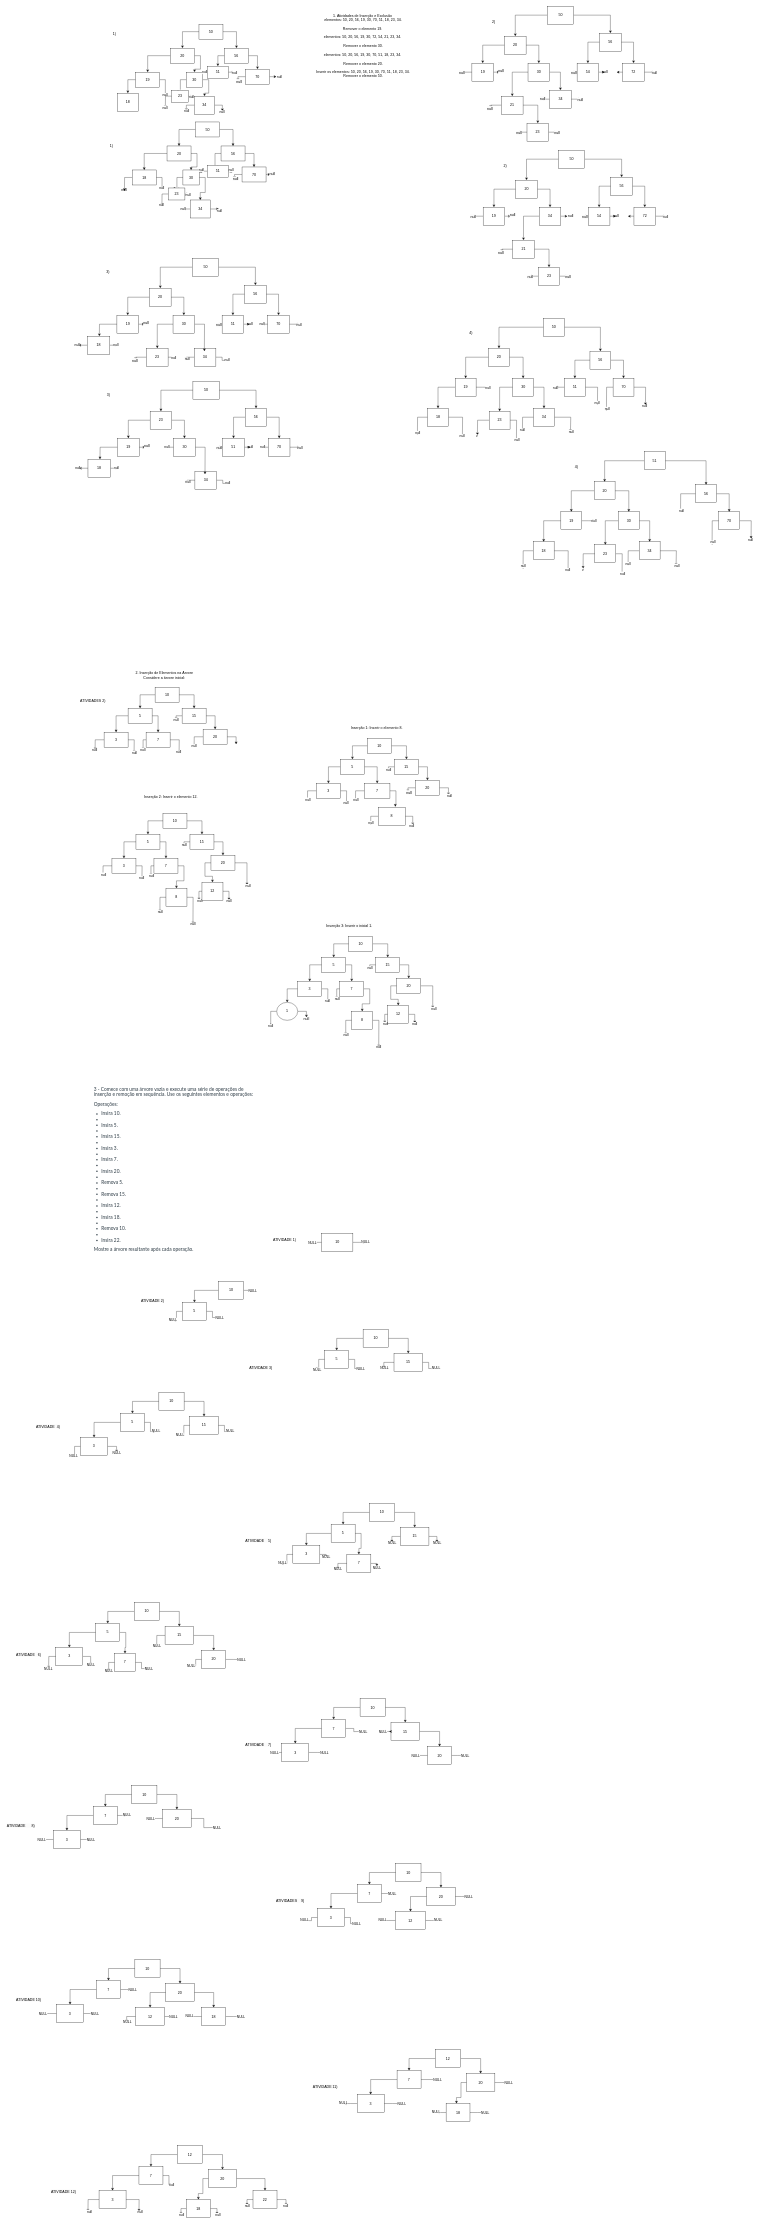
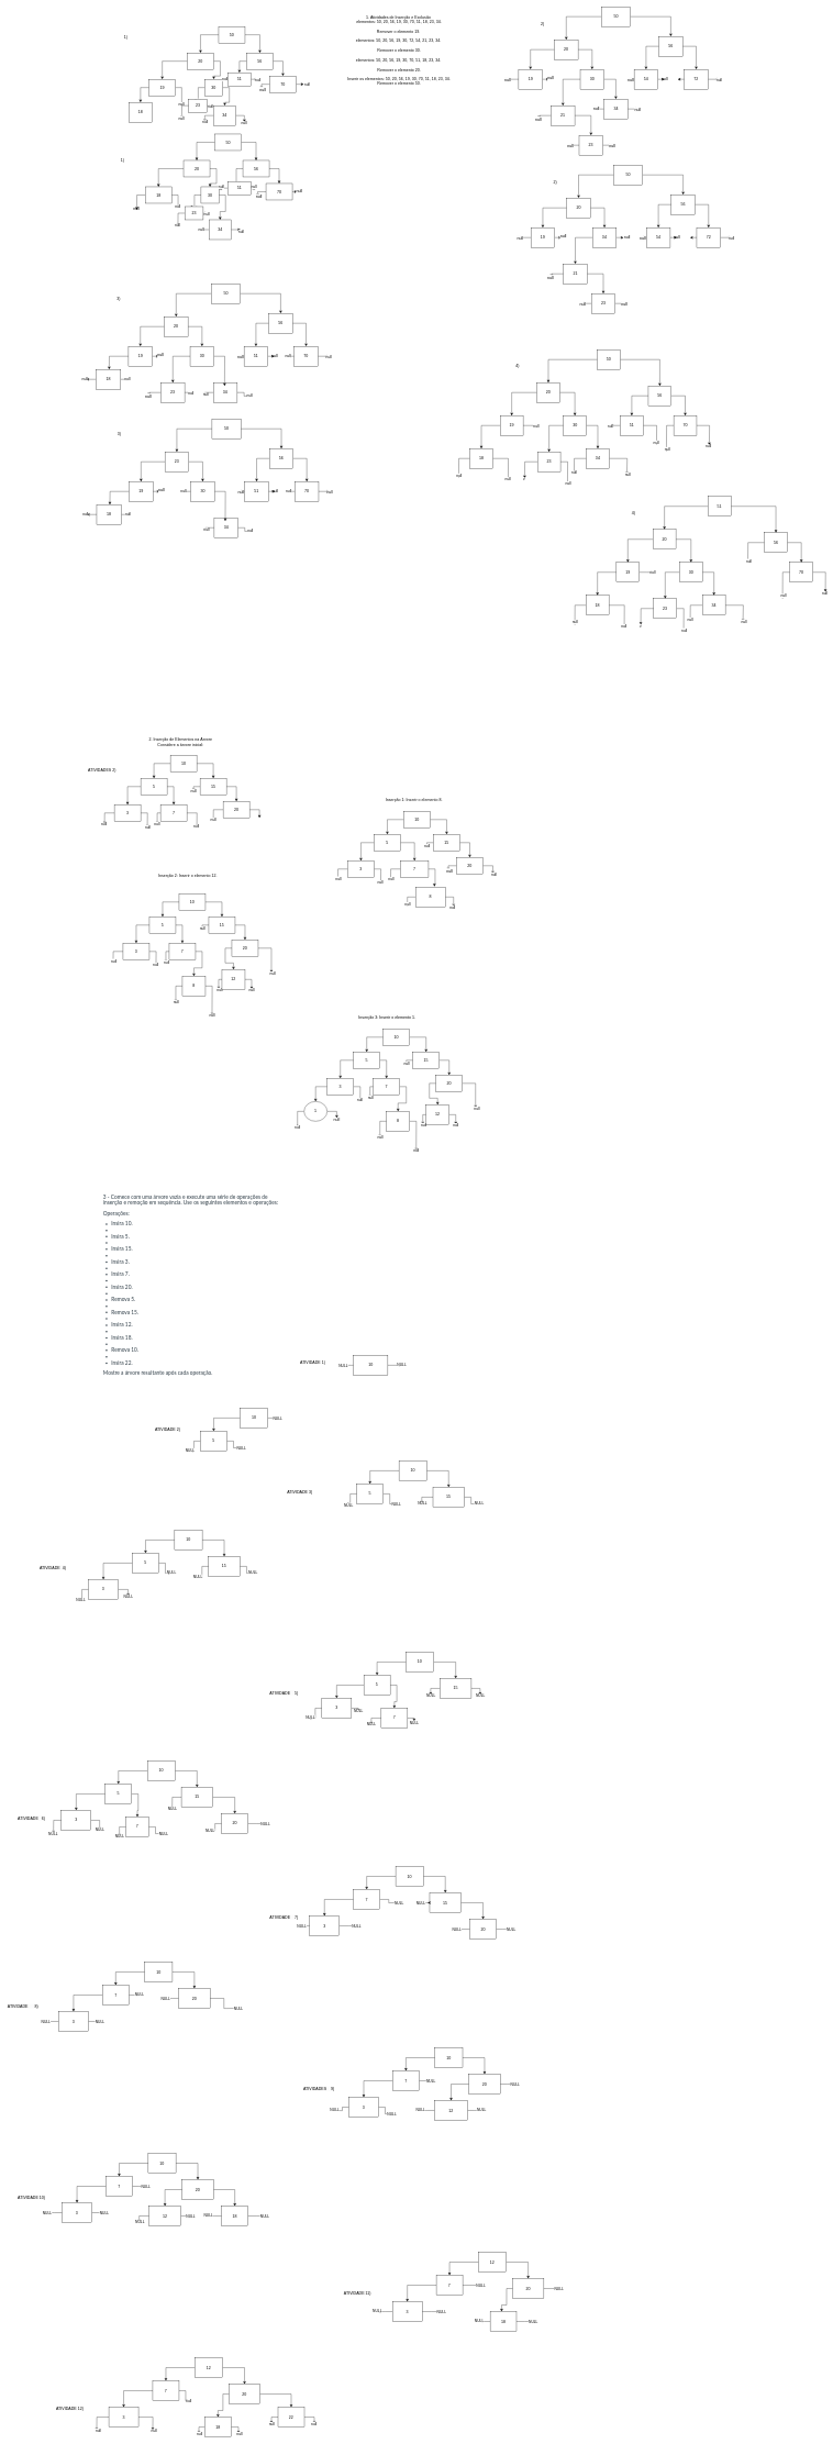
- <mxCell id="76" value="&lt;span style=&quot;color: rgb(0, 0, 0); font-family: Helvetica; font-size: 12px; font-style: normal; font-variant-ligatures: normal; font-variant-caps: normal; font-weight: 400; letter-spacing: normal; orphans: 2; text-align: center; text-indent: 0px; text-transform: none; widows: 2; word-spacing: 0px; -webkit-text-stroke-width: 0px; white-space: nowrap; background-color: rgb(251, 251, 251); text-decoration-thickness: initial; text-decoration-style: initial; text-decoration-color: initial; display: inline !important; float: none;&quot;&gt;Inserção 3: Inserir o inicial 1.&lt;/span&gt;" style="text;whiteSpace=wrap;html=1;" parent="1" vertex="1"><mxGeometry x="1085.14" y="3070" width="210" height="40" as="geometry" /></mxCell>
+ <mxCell id="76" value="&lt;span style=&quot;color: rgb(0, 0, 0); font-family: Helvetica; font-size: 12px; font-style: normal; font-variant-ligatures: normal; font-variant-caps: normal; font-weight: 400; letter-spacing: normal; orphans: 2; text-align: center; text-indent: 0px; text-transform: none; widows: 2; word-spacing: 0px; -webkit-text-stroke-width: 0px; white-space: nowrap; background-color: rgb(251, 251, 251); text-decoration-thickness: initial; text-decoration-style: initial; text-decoration-color: initial; display: inline !important; float: none;&quot;&gt;Inserção 3: Inserir o elemento 1.&lt;/span&gt;" style="text;whiteSpace=wrap;html=1;" parent="1" vertex="1"><mxGeometry x="1085.14" y="3070" width="210" height="40" as="geometry" /></mxCell>
- <mxCell id="354" value="&lt;span style=&quot;color: rgb(0, 0, 0); font-family: Helvetica; font-size: 12px; font-style: normal; font-variant-ligatures: normal; font-variant-caps: normal; font-weight: 400; letter-spacing: normal; orphans: 2; text-align: center; text-indent: 0px; text-transform: none; widows: 2; word-spacing: 0px; -webkit-text-stroke-width: 0px; white-space: nowrap; background-color: rgb(251, 251, 251); text-decoration-thickness: initial; text-decoration-style: initial; text-decoration-color: initial; display: inline !important; float: none;&quot;&gt;ATIVIDADE 3)&lt;/span&gt;" style="text;whiteSpace=wrap;html=1;" parent="1" vertex="1"><mxGeometry x="828" y="4545" width="110" height="40" as="geometry" /></mxCell>
+ <mxCell id="354" value="&lt;span style=&quot;color: rgb(0, 0, 0); font-family: Helvetica; font-size: 12px; font-style: normal; font-variant-ligatures: normal; font-variant-caps: normal; font-weight: 400; letter-spacing: normal; orphans: 2; text-align: center; text-indent: 0px; text-transform: none; widows: 2; word-spacing: 0px; -webkit-text-stroke-width: 0px; white-space: nowrap; background-color: rgb(251, 251, 251); text-decoration-thickness: initial; text-decoration-style: initial; text-decoration-color: initial; display: inline !important; float: none;&quot;&gt;ATIVIDADE 3)&lt;/span&gt;" style="text;whiteSpace=wrap;html=1;" parent="1" vertex="1"><mxGeometry x="868" y="4510" width="110" height="40" as="geometry" /></mxCell>
